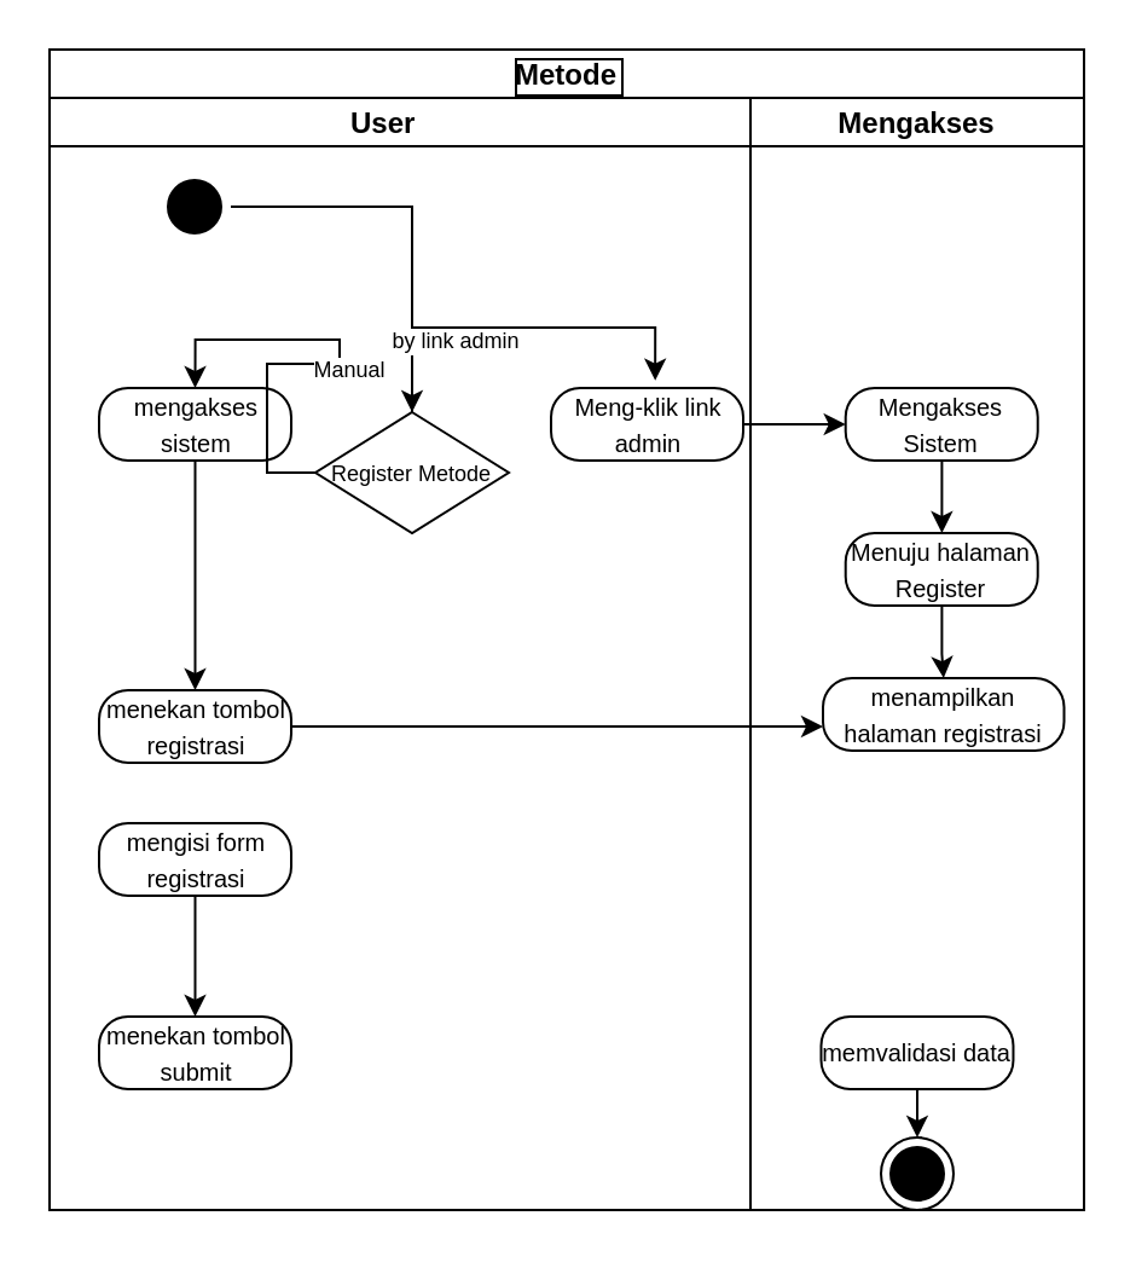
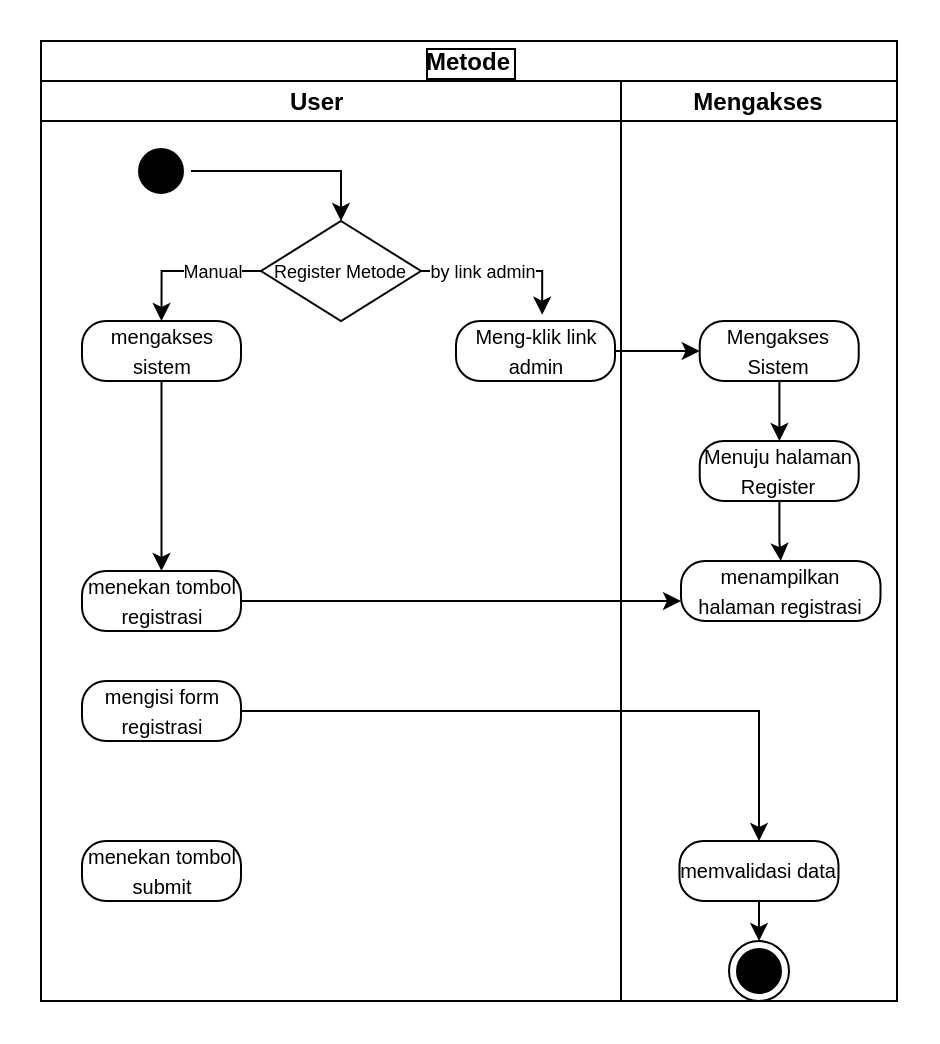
- <mxCell id="16" value="&lt;font style=&quot;font-size: 9px;&quot;&gt;Register Metode&lt;/font&gt;" style="rhombus;whiteSpace=wrap;html=1;" parent="3" vertex="1"><mxGeometry x="110" y="130" width="80" height="50" as="geometry" /></mxCell>
+ <mxCell id="16" value="&lt;font style=&quot;font-size: 9px;&quot;&gt;Register Metode&lt;/font&gt;" style="rhombus;whiteSpace=wrap;html=1;" parent="3" vertex="1"><mxGeometry x="110" y="70" width="80" height="50" as="geometry" /></mxCell>
- <mxCell id="9" style="edgeStyle=orthogonalEdgeStyle;rounded=0;orthogonalLoop=1;jettySize=auto;html=1;strokeColor=default;fontFamily=Helvetica;fontSize=10;fontColor=default;" parent="3" source="10" target="11" edge="1"><mxGeometry relative="1" as="geometry" /></mxCell>
+ <mxCell id="9" style="edgeStyle=orthogonalEdgeStyle;rounded=0;orthogonalLoop=1;jettySize=auto;html=1;strokeColor=default;fontFamily=Helvetica;fontSize=10;fontColor=default;" parent="3" source="10" target="21" edge="1"><mxGeometry relative="1" as="geometry" /></mxCell>
